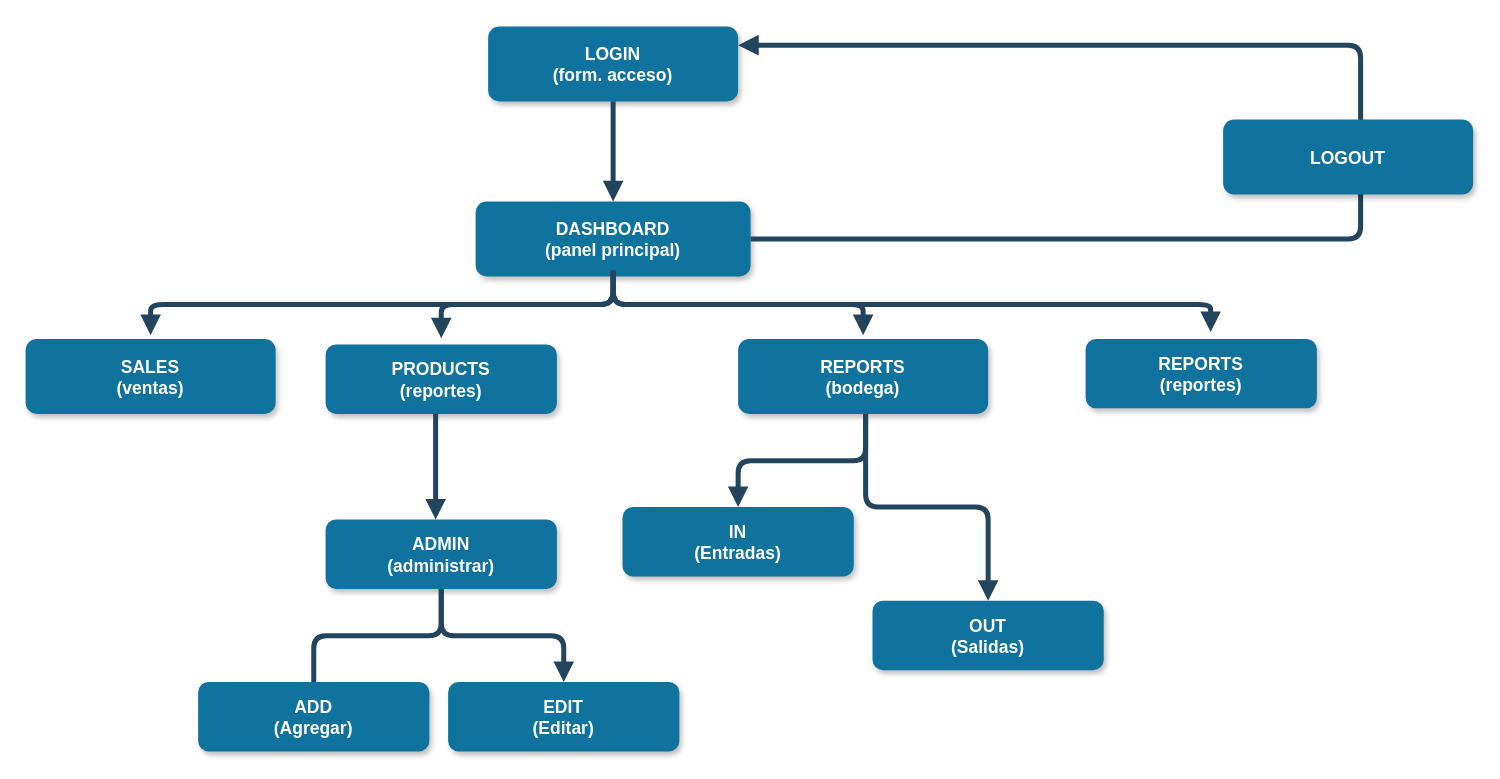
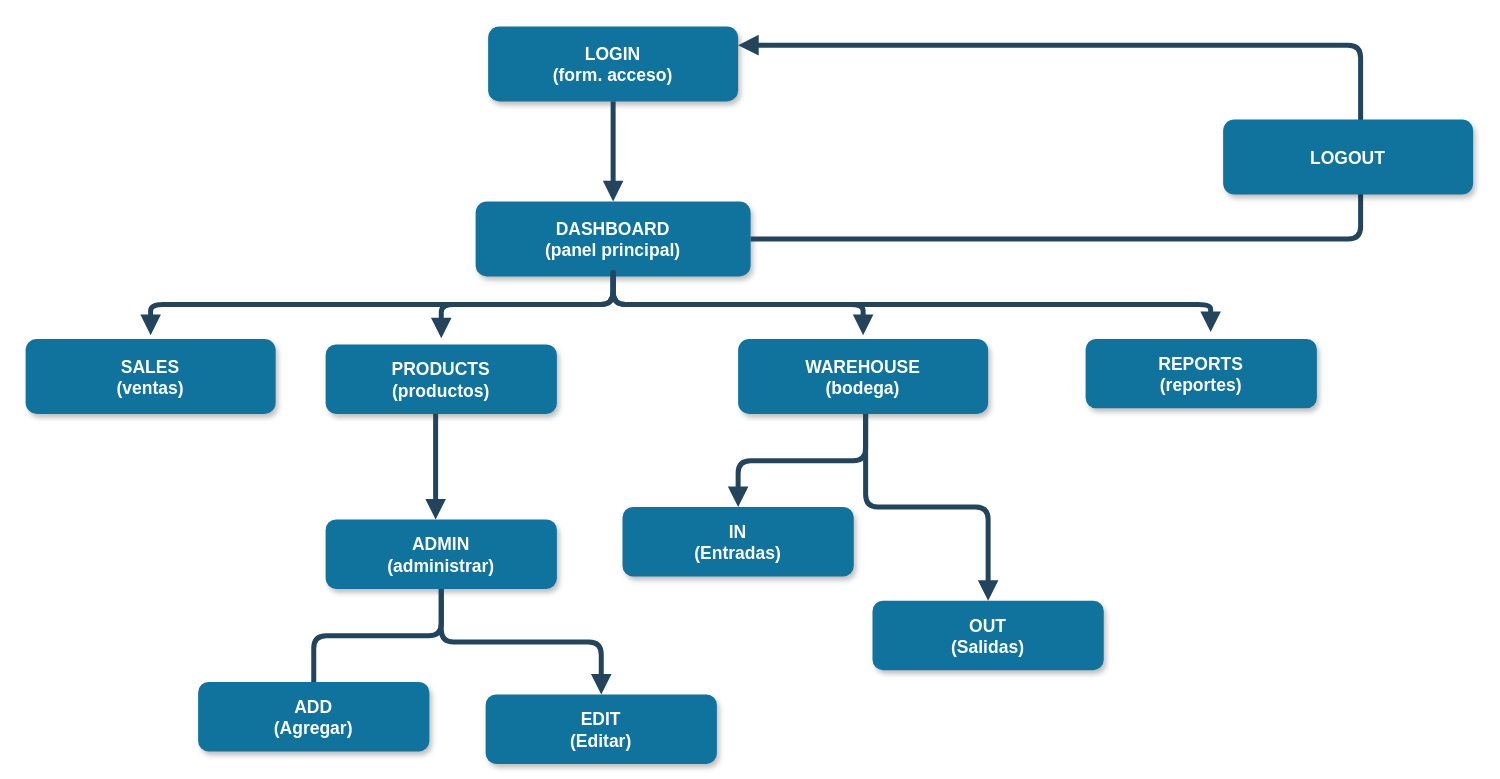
- <mxCell id="6" value="REPORTS&#10;(bodega)" style="rounded=1;fillColor=#10739E;strokeColor=none;shadow=1;gradientColor=none;fontStyle=1;fontColor=#FFFFFF;fontSize=14;" parent="1" vertex="1"><mxGeometry x="590" y="270.5" width="200" height="60" as="geometry" /></mxCell>
+ <mxCell id="6" value="WAREHOUSE&#10;(bodega)" style="rounded=1;fillColor=#10739E;strokeColor=none;shadow=1;gradientColor=none;fontStyle=1;fontColor=#FFFFFF;fontSize=14;" parent="1" vertex="1"><mxGeometry x="590" y="270.5" width="200" height="60" as="geometry" /></mxCell>
- <mxCell id="5" value="PRODUCTS&#10;(reportes)" style="rounded=1;fillColor=#10739E;strokeColor=none;shadow=1;gradientColor=none;fontStyle=1;fontColor=#FFFFFF;fontSize=14;" parent="1" vertex="1"><mxGeometry x="260" y="275" width="185" height="55.5" as="geometry" /></mxCell>
+ <mxCell id="5" value="PRODUCTS&#10;(productos)" style="rounded=1;fillColor=#10739E;strokeColor=none;shadow=1;gradientColor=none;fontStyle=1;fontColor=#FFFFFF;fontSize=14;" parent="1" vertex="1"><mxGeometry x="260" y="275" width="185" height="55.5" as="geometry" /></mxCell>
- <mxCell id="16" value="EDIT&#10;(Editar)" style="rounded=1;fillColor=#10739E;strokeColor=none;shadow=1;gradientColor=none;fontStyle=1;fontColor=#FFFFFF;fontSize=14;" vertex="1" parent="1"><mxGeometry x="358" y="545" width="185" height="55.5" as="geometry" /></mxCell>
+ <mxCell id="16" value="EDIT&#10;(Editar)" style="rounded=1;fillColor=#10739E;strokeColor=none;shadow=1;gradientColor=none;fontStyle=1;fontColor=#FFFFFF;fontSize=14;" vertex="1" parent="1"><mxGeometry x="388" y="555" width="185" height="55.5" as="geometry" /></mxCell>
